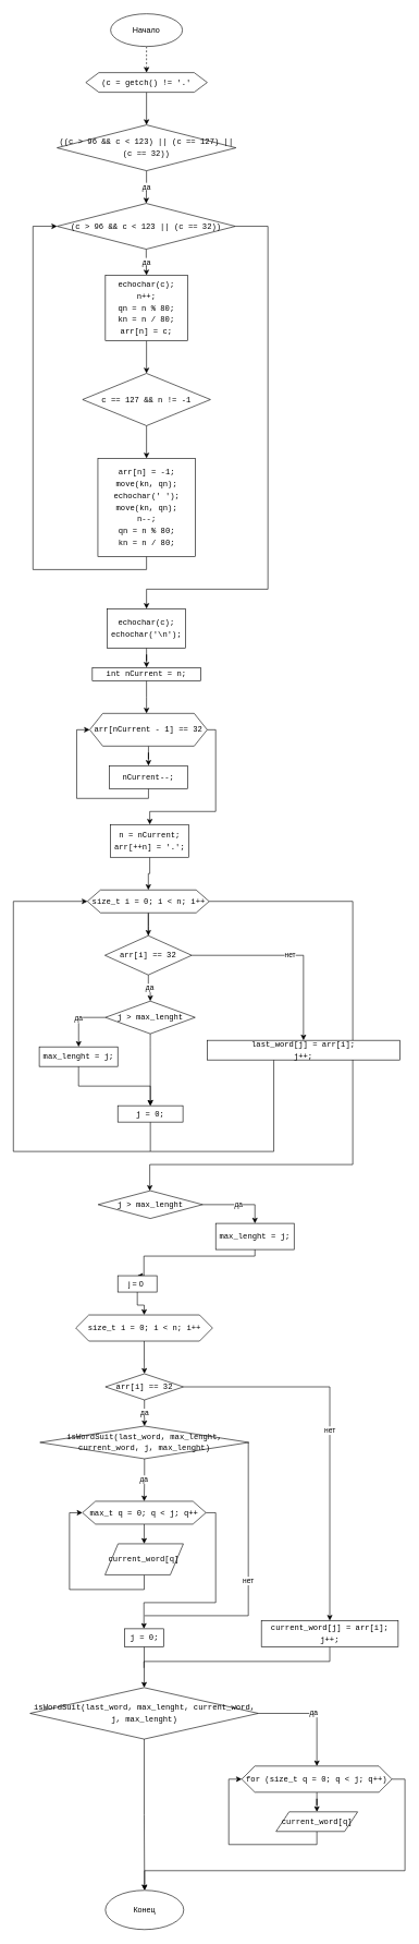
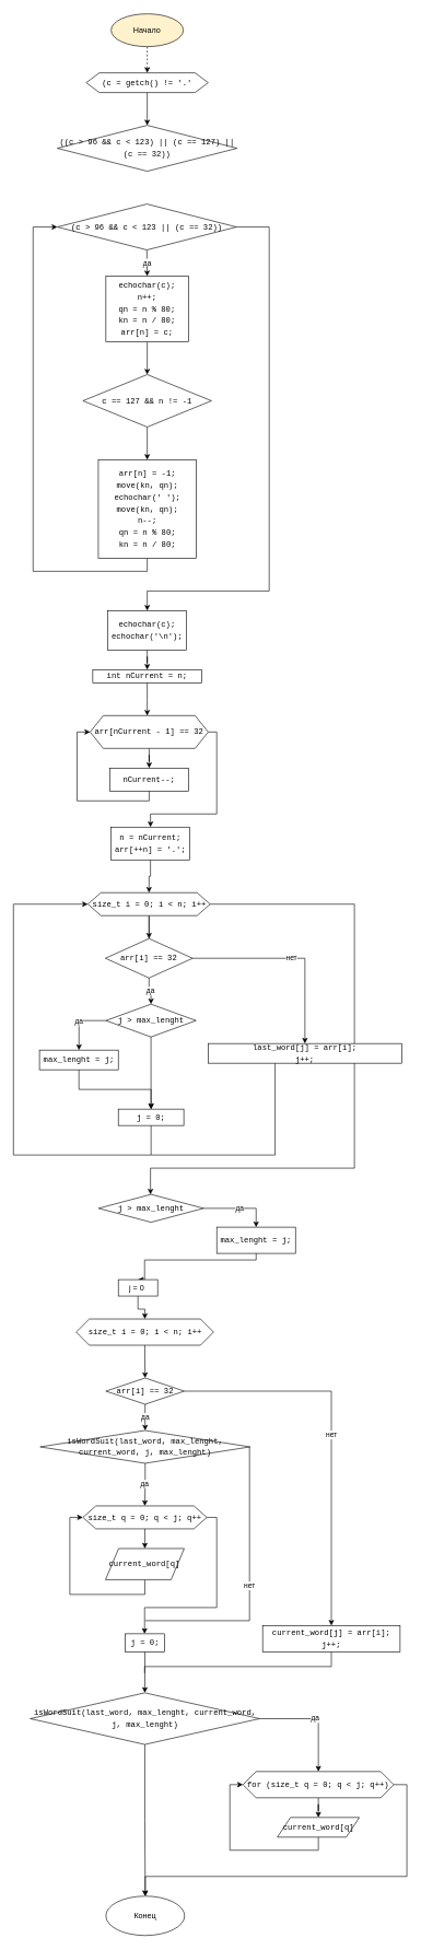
- <mxCell id="3" value="Начало" style="ellipse;whiteSpace=wrap;html=1;" vertex="1" parent="1"><mxGeometry x="169" y="20" width="110" height="50" as="geometry" /></mxCell>
+ <mxCell id="3" value="Начало" style="ellipse;whiteSpace=wrap;html=1;fillColor=#fff2cc;" vertex="1" parent="1"><mxGeometry x="169" y="20" width="110" height="50" as="geometry" /></mxCell>
- <mxCell id="6" value="да" style="edgeStyle=orthogonalEdgeStyle;rounded=0;orthogonalLoop=1;jettySize=auto;html=1;" edge="1" parent="1" source="7" target="10"><mxGeometry relative="1" as="geometry" /></mxCell>
- <mxCell id="60" value="&lt;meta charset=&quot;utf-8&quot;&gt;&lt;div style=&quot;font-family: menlo, monaco, &amp;quot;courier new&amp;quot;, monospace; font-weight: normal; font-size: 12px; line-height: 18px;&quot;&gt;&lt;div&gt;&lt;span style=&quot;&quot;&gt;max_t&lt;/span&gt;&lt;span style=&quot;&quot;&gt; &lt;/span&gt;&lt;span style=&quot;&quot;&gt;q&lt;/span&gt;&lt;span style=&quot;&quot;&gt; &lt;/span&gt;&lt;span style=&quot;&quot;&gt;=&lt;/span&gt;&lt;span style=&quot;&quot;&gt; &lt;/span&gt;&lt;span style=&quot;&quot;&gt;0&lt;/span&gt;&lt;span style=&quot;&quot;&gt;; &lt;/span&gt;&lt;span style=&quot;&quot;&gt;q&lt;/span&gt;&lt;span style=&quot;&quot;&gt; &lt;/span&gt;&lt;span style=&quot;&quot;&gt;&amp;lt;&lt;/span&gt;&lt;span style=&quot;&quot;&gt; &lt;/span&gt;&lt;span style=&quot;&quot;&gt;j&lt;/span&gt;&lt;span style=&quot;&quot;&gt;; &lt;/span&gt;&lt;span style=&quot;&quot;&gt;q&lt;/span&gt;&lt;span style=&quot;&quot;&gt;++&lt;/span&gt;&lt;/div&gt;&lt;/div&gt;" style="shape=hexagon;perimeter=hexagonPerimeter2;whiteSpace=wrap;html=1;fixedSize=1;" vertex="1" parent="1"><mxGeometry x="125.82" y="2295" width="189.22" height="35" as="geometry" /></mxCell>
+ <mxCell id="60" value="&lt;meta charset=&quot;utf-8&quot;&gt;&lt;div style=&quot;font-family: menlo, monaco, &amp;quot;courier new&amp;quot;, monospace; font-weight: normal; font-size: 12px; line-height: 18px;&quot;&gt;&lt;div&gt;&lt;span style=&quot;&quot;&gt;size_t&lt;/span&gt;&lt;span style=&quot;&quot;&gt; &lt;/span&gt;&lt;span style=&quot;&quot;&gt;q&lt;/span&gt;&lt;span style=&quot;&quot;&gt; &lt;/span&gt;&lt;span style=&quot;&quot;&gt;=&lt;/span&gt;&lt;span style=&quot;&quot;&gt; &lt;/span&gt;&lt;span style=&quot;&quot;&gt;0&lt;/span&gt;&lt;span style=&quot;&quot;&gt;; &lt;/span&gt;&lt;span style=&quot;&quot;&gt;q&lt;/span&gt;&lt;span style=&quot;&quot;&gt; &lt;/span&gt;&lt;span style=&quot;&quot;&gt;&amp;lt;&lt;/span&gt;&lt;span style=&quot;&quot;&gt; &lt;/span&gt;&lt;span style=&quot;&quot;&gt;j&lt;/span&gt;&lt;span style=&quot;&quot;&gt;; &lt;/span&gt;&lt;span style=&quot;&quot;&gt;q&lt;/span&gt;&lt;span style=&quot;&quot;&gt;++&lt;/span&gt;&lt;/div&gt;&lt;/div&gt;" style="shape=hexagon;perimeter=hexagonPerimeter2;whiteSpace=wrap;html=1;fixedSize=1;" vertex="1" parent="1"><mxGeometry x="125.82" y="2295" width="189.22" height="35" as="geometry" /></mxCell>
